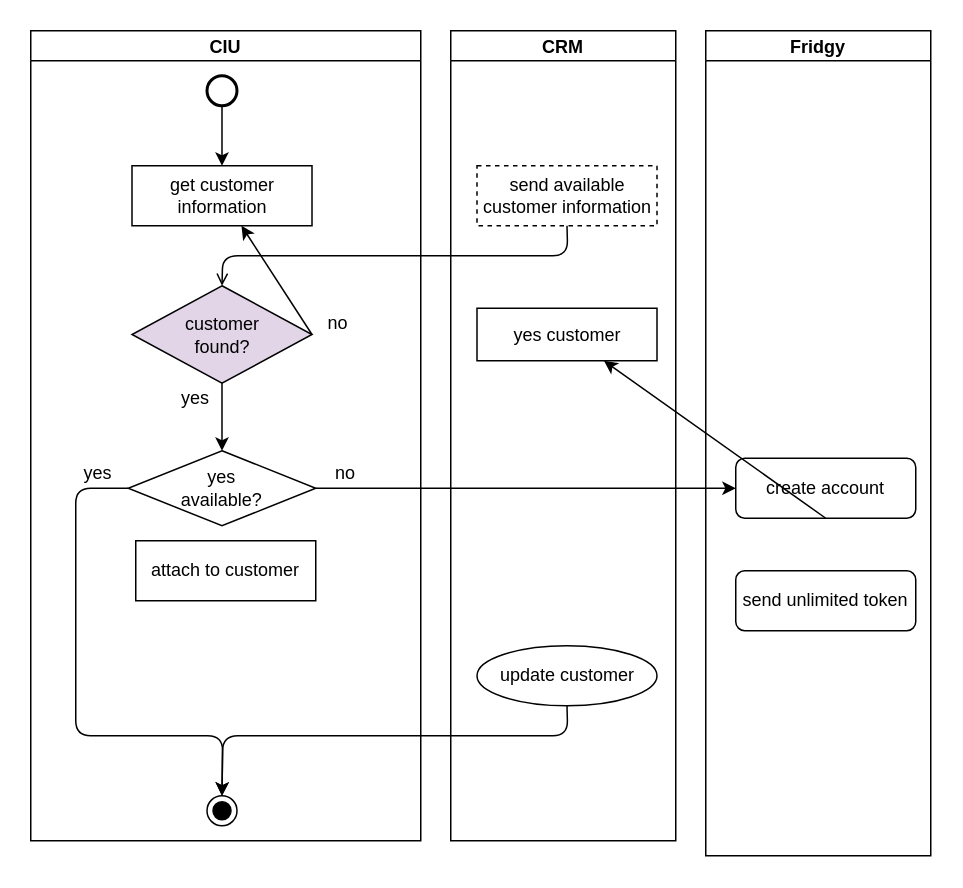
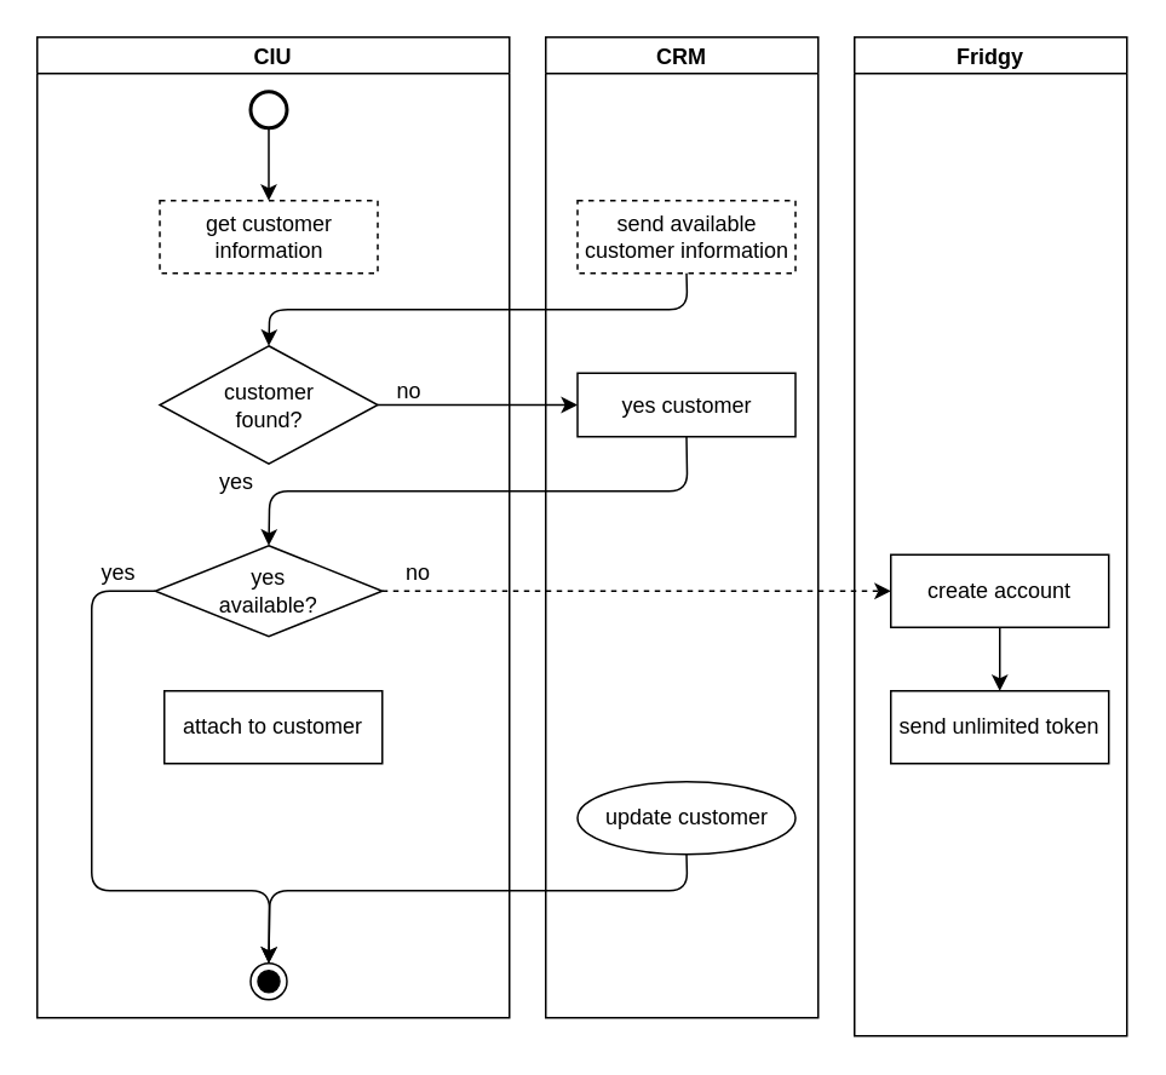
- <mxCell id="3" value="get customer information" style="rounded=0;whiteSpace=wrap;html=1;" vertex="1" parent="2"><mxGeometry x="67.5" y="90" width="120" height="40" as="geometry" /></mxCell>
+ <mxCell id="3" value="get customer information" style="rounded=0;whiteSpace=wrap;html=1;dashed=1;" vertex="1" parent="2"><mxGeometry x="67.5" y="90" width="120" height="40" as="geometry" /></mxCell>
- <mxCell id="26" value="" style="endArrow=open;html=1;entryX=0.5;entryY=0;entryDx=0;entryDy=0;exitX=0.5;exitY=1;exitDx=0;exitDy=0;" edge="1" parent="1" source="18" target="12"><mxGeometry width="50" height="50" relative="1" as="geometry"><mxPoint x="217.5" y="140" as="sourcePoint" /><mxPoint x="327.5" y="140" as="targetPoint" /><Array as="points"><mxPoint x="378" y="170" /><mxPoint x="148" y="170" /></Array></mxGeometry></mxCell>
+ <mxCell id="26" value="" style="endArrow=classic;html=1;entryX=0.5;entryY=0;entryDx=0;entryDy=0;exitX=0.5;exitY=1;exitDx=0;exitDy=0;" edge="1" parent="1" source="18" target="12"><mxGeometry width="50" height="50" relative="1" as="geometry"><mxPoint x="217.5" y="140" as="sourcePoint" /><mxPoint x="327.5" y="140" as="targetPoint" /><Array as="points"><mxPoint x="378" y="170" /><mxPoint x="148" y="170" /></Array></mxGeometry></mxCell>
- <mxCell id="27" value="" style="endArrow=classic;html=1;exitX=1;exitY=0.5;exitDx=0;exitDy=0;" edge="1" parent="1" source="12" target="3"><mxGeometry width="50" height="50" relative="1" as="geometry"><mxPoint x="217.5" y="140" as="sourcePoint" /><mxPoint x="290" y="232" as="targetPoint" /></mxGeometry></mxCell>
+ <mxCell id="27" value="" style="endArrow=classic;html=1;exitX=1;exitY=0.5;exitDx=0;exitDy=0;entryX=0;entryY=0.5;entryDx=0;entryDy=0;" edge="1" parent="1" source="12" target="17"><mxGeometry width="50" height="50" relative="1" as="geometry"><mxPoint x="217.5" y="140" as="sourcePoint" /><mxPoint x="290" y="232" as="targetPoint" /></mxGeometry></mxCell>
- <mxCell id="12" value="&lt;div&gt;customer &lt;br&gt;&lt;/div&gt;&lt;div&gt;found?&lt;/div&gt;" style="rhombus;whiteSpace=wrap;html=1;strokeColor=#000000;fillColor=#e1d5e7;" vertex="1" parent="2"><mxGeometry x="67.5" y="170" width="120" height="65" as="geometry" /></mxCell>
+ <mxCell id="12" value="&lt;div&gt;customer &lt;br&gt;&lt;/div&gt;&lt;div&gt;found?&lt;/div&gt;" style="rhombus;whiteSpace=wrap;html=1;strokeColor=#000000;" vertex="1" parent="2"><mxGeometry x="67.5" y="170" width="120" height="65" as="geometry" /></mxCell>
- <mxCell id="15" value="" style="endArrow=classic;html=1;exitX=0.5;exitY=1;exitDx=0;exitDy=0;entryX=0.5;entryY=0;entryDx=0;entryDy=0;" edge="1" parent="2" source="12" target="4"><mxGeometry width="50" height="50" relative="1" as="geometry"><mxPoint x="195" y="212.5" as="sourcePoint" /><mxPoint x="307.5" y="212.5" as="targetPoint" /></mxGeometry></mxCell>
+ <mxCell id="28" value="" style="endArrow=classic;html=1;entryX=0.5;entryY=0;entryDx=0;entryDy=0;exitX=0.5;exitY=1;exitDx=0;exitDy=0;" edge="1" parent="1" source="17" target="4"><mxGeometry width="50" height="50" relative="1" as="geometry"><mxPoint x="387.5" y="270" as="sourcePoint" /><mxPoint x="157.5" y="310" as="targetPoint" /><Array as="points"><mxPoint x="378" y="270" /><mxPoint x="148" y="270" /></Array></mxGeometry></mxCell>
- <mxCell id="22" value="" style="endArrow=classic;html=1;exitX=0.5;exitY=1;exitDx=0;exitDy=0;" edge="1" parent="20" source="21" target="17"><mxGeometry width="50" height="50" relative="1" as="geometry"><mxPoint x="-95" y="435" as="sourcePoint" /><mxPoint x="-345" y="419" as="targetPoint" /></mxGeometry></mxCell>
+ <mxCell id="22" value="" style="endArrow=classic;html=1;exitX=0.5;exitY=1;exitDx=0;exitDy=0;entryX=0.5;entryY=0;entryDx=0;entryDy=0;" edge="1" parent="20" source="21" target="23"><mxGeometry width="50" height="50" relative="1" as="geometry"><mxPoint x="-95" y="435" as="sourcePoint" /><mxPoint x="-345" y="419" as="targetPoint" /></mxGeometry></mxCell>
- <mxCell id="24" value="" style="endArrow=classic;html=1;exitX=1;exitY=0.5;exitDx=0;exitDy=0;entryX=0;entryY=0.5;entryDx=0;entryDy=0;" edge="1" parent="1" source="4" target="21"><mxGeometry width="50" height="50" relative="1" as="geometry"><mxPoint x="145" y="358.11" as="sourcePoint" /><mxPoint x="625" y="362" as="targetPoint" /></mxGeometry></mxCell>
+ <mxCell id="24" value="" style="endArrow=classic;html=1;exitX=1;exitY=0.5;exitDx=0;exitDy=0;entryX=0;entryY=0.5;entryDx=0;entryDy=0;dashed=1;" edge="1" parent="1" source="4" target="21"><mxGeometry width="50" height="50" relative="1" as="geometry"><mxPoint x="145" y="358.11" as="sourcePoint" /><mxPoint x="625" y="362" as="targetPoint" /></mxGeometry></mxCell>
- <mxCell id="21" value="create account" style="whiteSpace=wrap;html=1;rounded=1;" vertex="1" parent="20"><mxGeometry x="20" y="285" width="120" height="40" as="geometry" /></mxCell>
+ <mxCell id="21" value="create account" style="rounded=0;whiteSpace=wrap;html=1;" vertex="1" parent="20"><mxGeometry x="20" y="285" width="120" height="40" as="geometry" /></mxCell>
- <mxCell id="7" value="attach to customer" style="rounded=0;whiteSpace=wrap;html=1;" vertex="1" parent="2"><mxGeometry x="70" y="340" width="120" height="40" as="geometry" /></mxCell>
+ <mxCell id="7" value="attach to customer" style="rounded=0;whiteSpace=wrap;html=1;" vertex="1" parent="2"><mxGeometry x="70" y="360" width="120" height="40" as="geometry" /></mxCell>
- <mxCell id="23" value="send unlimited token" style="whiteSpace=wrap;html=1;rounded=1;" vertex="1" parent="20"><mxGeometry x="20" y="360" width="120" height="40" as="geometry" /></mxCell>
+ <mxCell id="23" value="send unlimited token" style="rounded=0;whiteSpace=wrap;html=1;" vertex="1" parent="20"><mxGeometry x="20" y="360" width="120" height="40" as="geometry" /></mxCell>
